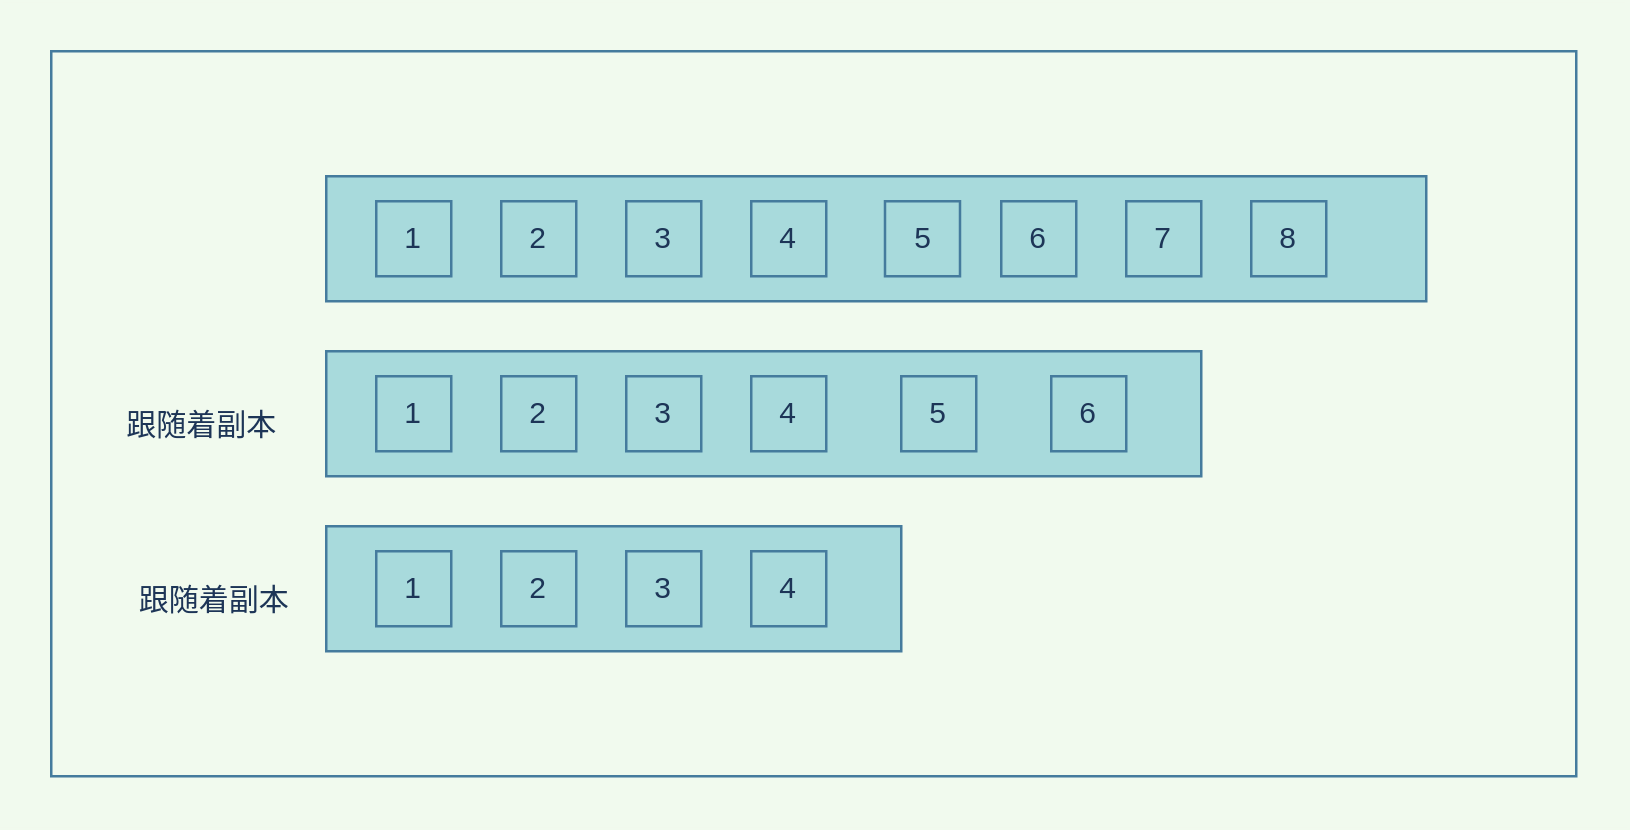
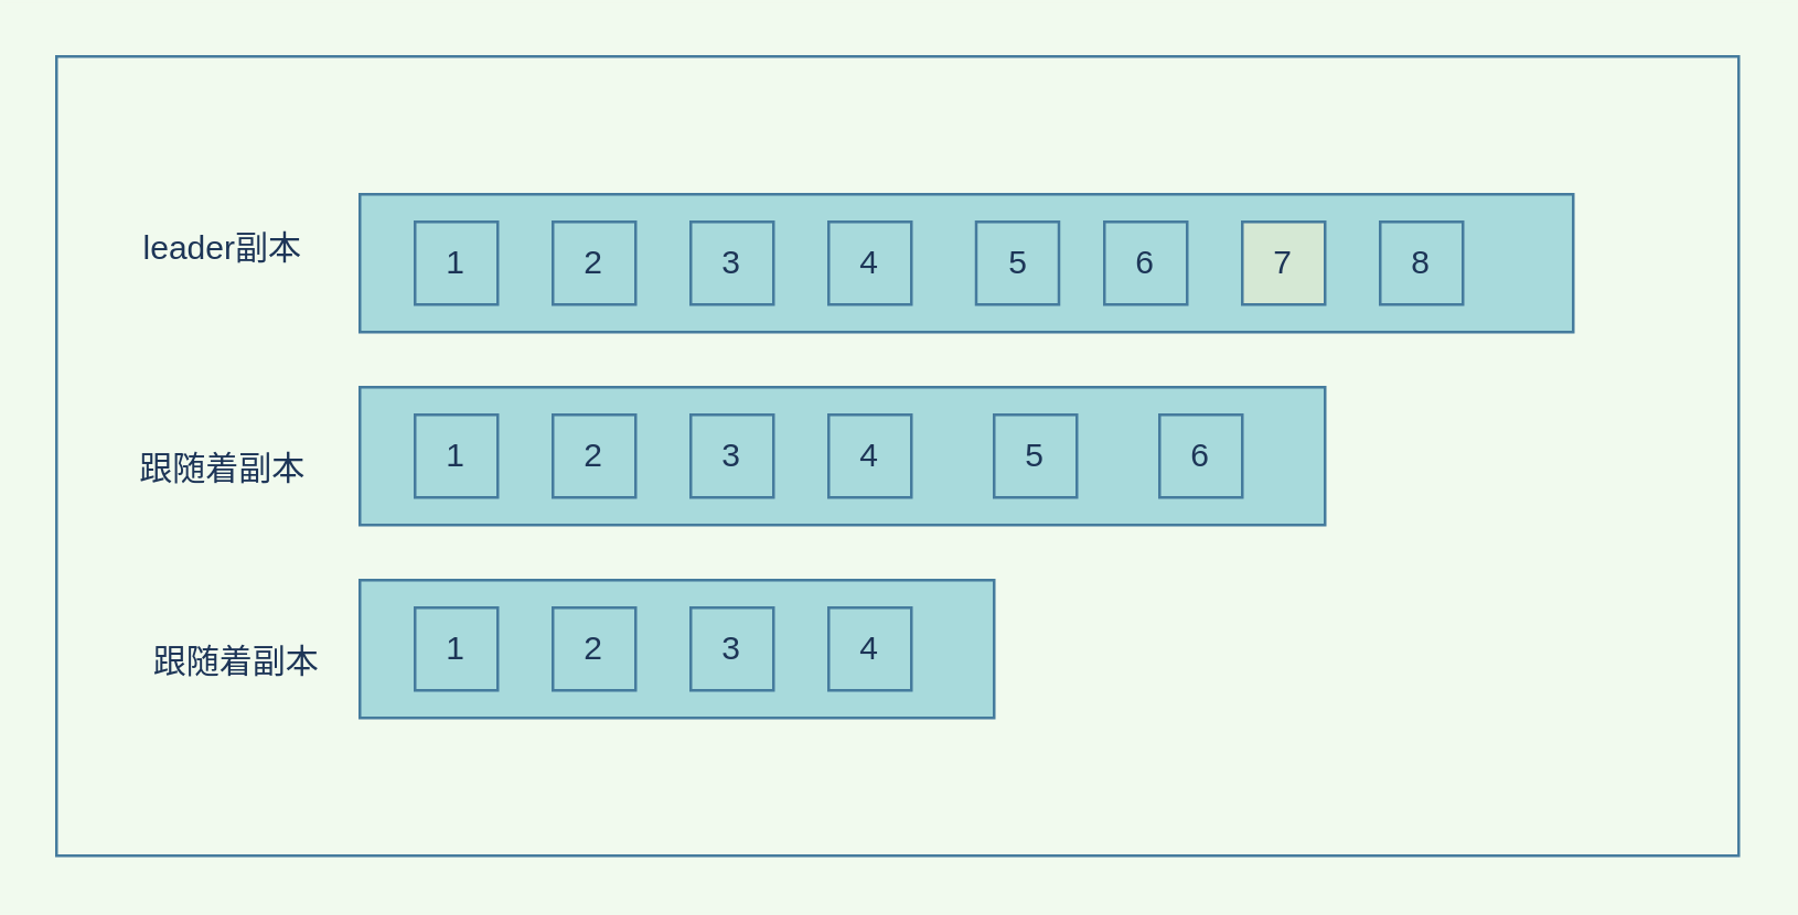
+ <mxCell id="23" value="leader副本" style="text;html=1;align=center;verticalAlign=middle;resizable=0;points=[];autosize=1;strokeColor=none;fontColor=#1D3557;" vertex="1" parent="1"><mxGeometry x="45" y="80" width="70" height="20" as="geometry" /></mxCell>
- <mxCell id="10" value="7" style="rounded=0;whiteSpace=wrap;html=1;sketch=0;fontColor=#1D3557;strokeColor=#457B9D;fillColor=#A8DADC;" vertex="1" parent="1"><mxGeometry x="450" y="80" width="30" height="30" as="geometry" /></mxCell>
+ <mxCell id="10" value="7" style="rounded=0;whiteSpace=wrap;html=1;sketch=0;fontColor=#1D3557;strokeColor=#457B9D;fillColor=#d5e8d4;" vertex="1" parent="1"><mxGeometry x="450" y="80" width="30" height="30" as="geometry" /></mxCell>
